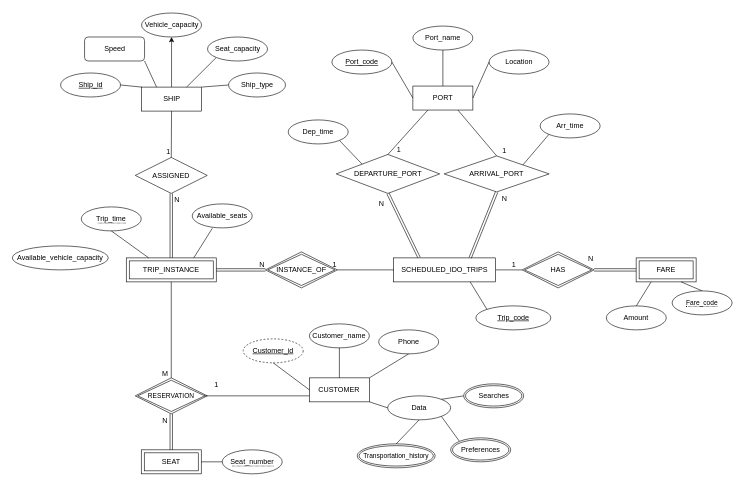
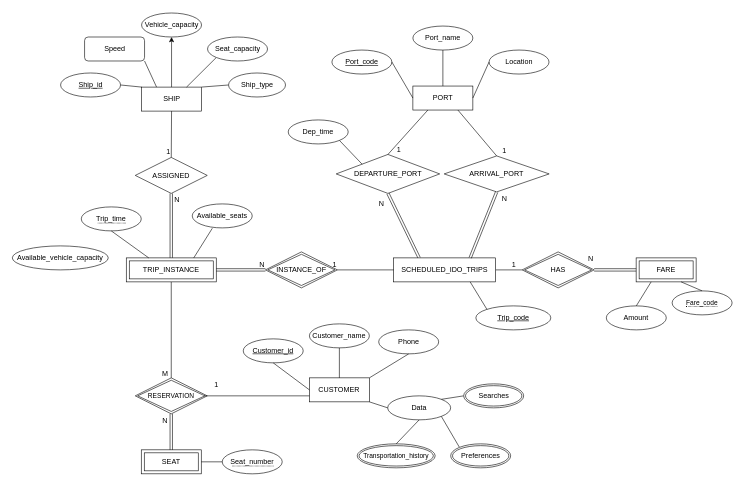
- <mxCell id="78" value="Arr_time" style="ellipse;whiteSpace=wrap;html=1;align=center;" parent="1" vertex="1"><mxGeometry x="900" y="189" width="100" height="40" as="geometry" /></mxCell>
- <mxCell id="79" value="" style="endArrow=none;html=1;rounded=0;exitX=1;exitY=0;exitDx=0;exitDy=0;entryX=0;entryY=1;entryDx=0;entryDy=0;" parent="1" source="5" target="78" edge="1"><mxGeometry relative="1" as="geometry"><mxPoint x="1075.36" y="184" as="sourcePoint" /><mxPoint x="1076.72" y="199" as="targetPoint" /></mxGeometry></mxCell>
- <mxCell id="18" value="Customer_id" style="ellipse;whiteSpace=wrap;html=1;align=center;fontStyle=4;dashed=1;" parent="1" vertex="1"><mxGeometry x="405" y="564" width="100" height="40" as="geometry" /></mxCell>
+ <mxCell id="18" value="Customer_id" style="ellipse;whiteSpace=wrap;html=1;align=center;fontStyle=4;" parent="1" vertex="1"><mxGeometry x="405" y="564" width="100" height="40" as="geometry" /></mxCell>
- <mxCell id="25" value="Preferences" style="ellipse;shape=doubleEllipse;margin=3;whiteSpace=wrap;html=1;align=center;" parent="1" vertex="1"><mxGeometry x="750.83" y="729" width="100" height="40" as="geometry" /></mxCell>
+ <mxCell id="25" value="Preferences" style="ellipse;shape=doubleEllipse;margin=3;whiteSpace=wrap;html=1;align=center;" parent="1" vertex="1"><mxGeometry x="750.83" y="739" width="100" height="40" as="geometry" /></mxCell>
